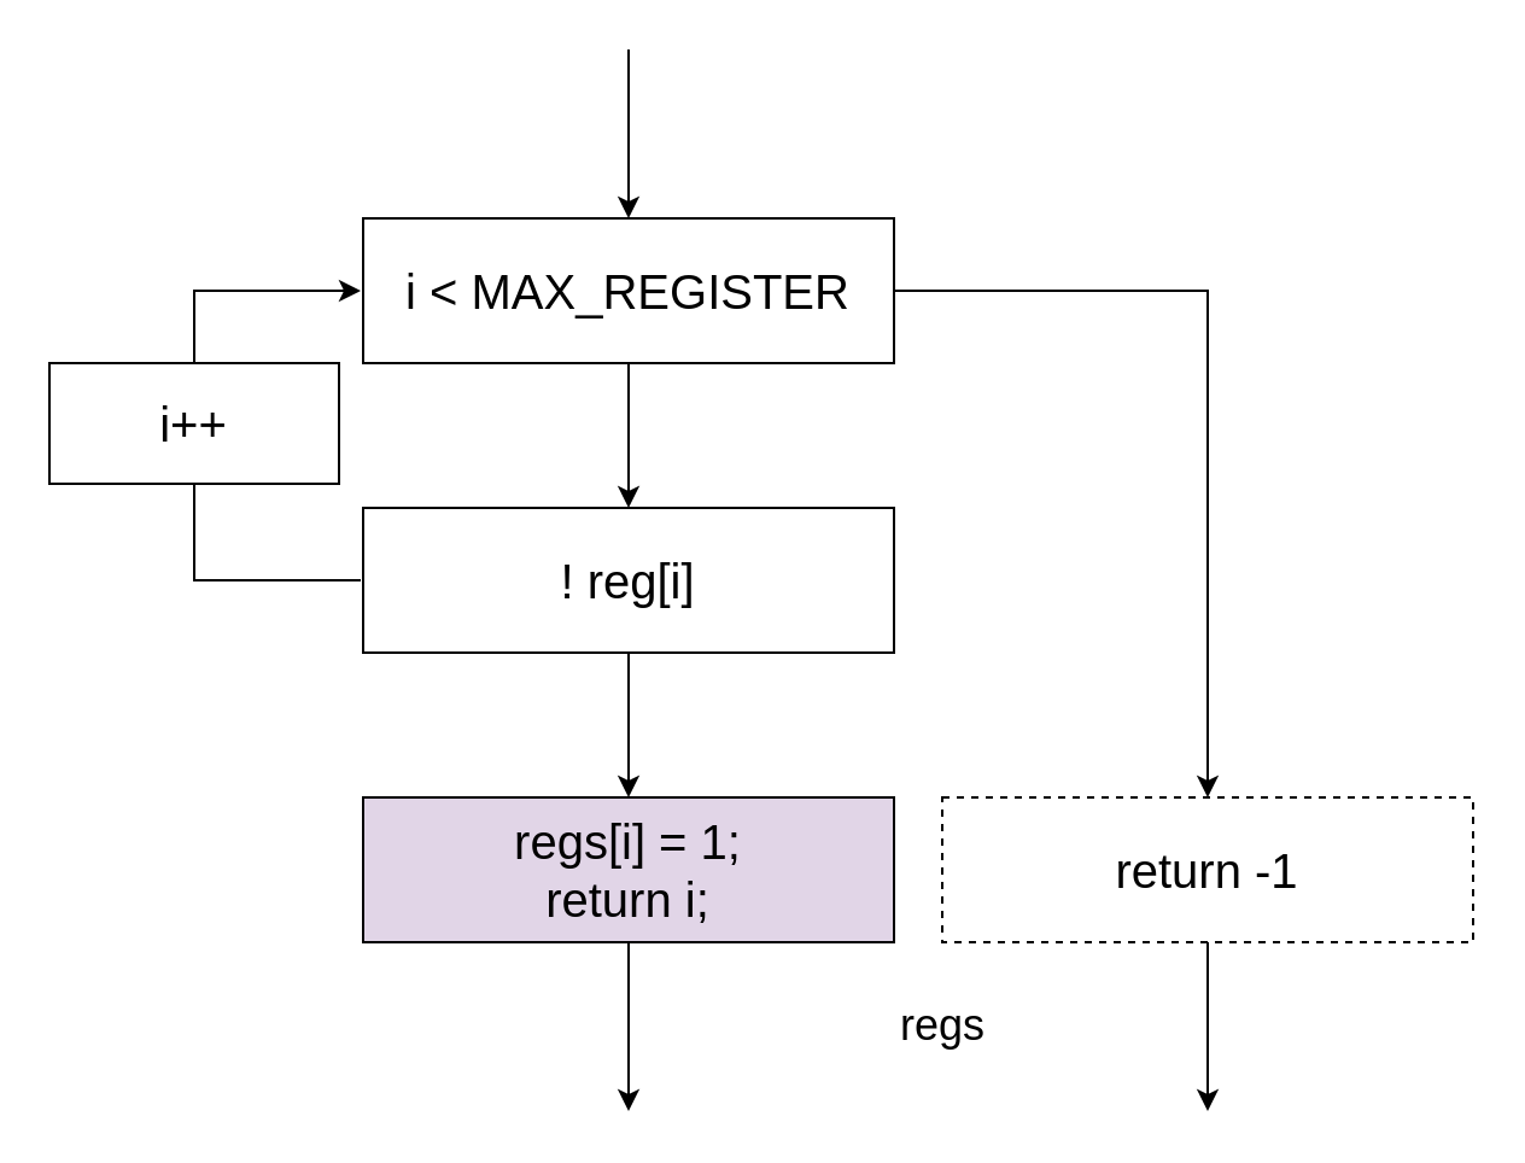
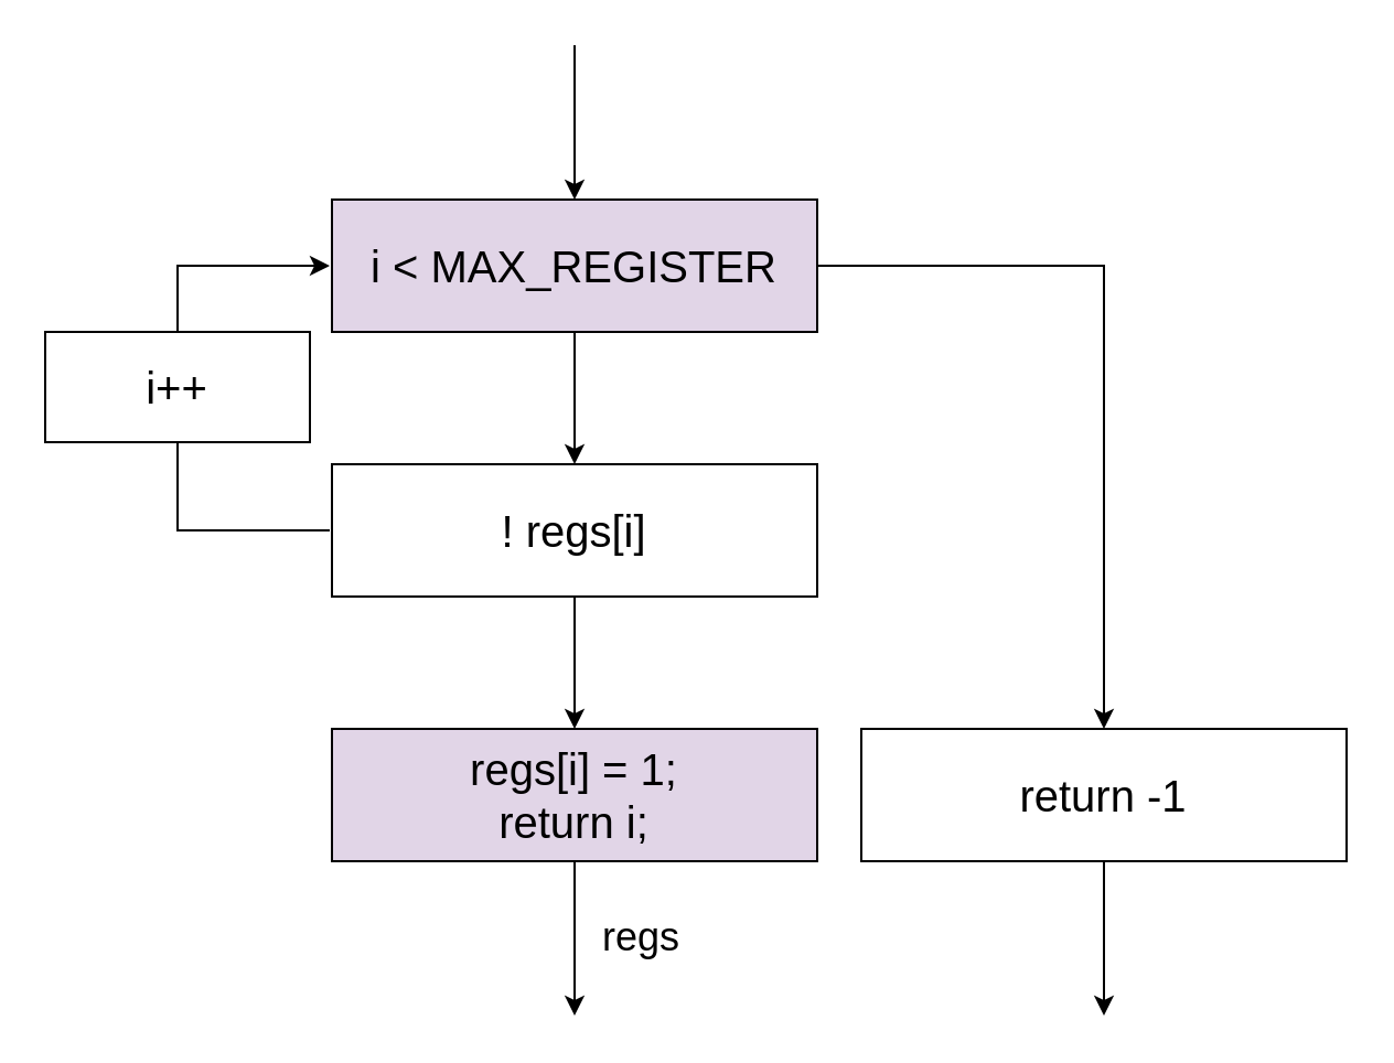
- <mxCell id="4" value="&lt;font style=&quot;font-size: 20px;&quot;&gt;i &amp;lt; MAX_REGISTER&lt;/font&gt;" style="rounded=0;whiteSpace=wrap;html=1;" parent="1" vertex="1"><mxGeometry x="150" y="90" width="220" height="60" as="geometry" /></mxCell>
+ <mxCell id="4" value="&lt;font style=&quot;font-size: 20px;&quot;&gt;i &amp;lt; MAX_REGISTER&lt;/font&gt;" style="rounded=0;whiteSpace=wrap;html=1;fillColor=#e1d5e7;" parent="1" vertex="1"><mxGeometry x="150" y="90" width="220" height="60" as="geometry" /></mxCell>
- <mxCell id="8" value="&lt;font style=&quot;font-size: 20px;&quot;&gt;! reg[i]&lt;/font&gt;" style="rounded=0;whiteSpace=wrap;html=1;" parent="1" vertex="1"><mxGeometry x="150" y="210" width="220" height="60" as="geometry" /></mxCell>
+ <mxCell id="8" value="&lt;font style=&quot;font-size: 20px;&quot;&gt;! regs[i]&lt;/font&gt;" style="rounded=0;whiteSpace=wrap;html=1;" parent="1" vertex="1"><mxGeometry x="150" y="210" width="220" height="60" as="geometry" /></mxCell>
- <mxCell id="12" value="&lt;font style=&quot;font-size: 20px;&quot;&gt;return -1&lt;/font&gt;" style="rounded=0;whiteSpace=wrap;html=1;dashed=1;" parent="1" vertex="1"><mxGeometry x="390" y="330" width="220" height="60" as="geometry" /></mxCell>
+ <mxCell id="12" value="&lt;font style=&quot;font-size: 20px;&quot;&gt;return -1&lt;/font&gt;" style="rounded=0;whiteSpace=wrap;html=1;" parent="1" vertex="1"><mxGeometry x="390" y="330" width="220" height="60" as="geometry" /></mxCell>
- <mxCell id="13" value="&lt;font style=&quot;font-size: 18px;&quot;&gt;regs&lt;/font&gt;" style="text;html=1;align=center;verticalAlign=middle;resizable=0;points=[];autosize=1;strokeColor=none;fillColor=none;" parent="1" vertex="1"><mxGeometry x="360" y="410" width="60" height="30" as="geometry" /></mxCell>
+ <mxCell id="13" value="&lt;font style=&quot;font-size: 18px;&quot;&gt;regs&lt;/font&gt;" style="text;html=1;align=center;verticalAlign=middle;resizable=0;points=[];autosize=1;strokeColor=none;fillColor=none;" parent="1" vertex="1"><mxGeometry x="260" y="410" width="60" height="30" as="geometry" /></mxCell>
